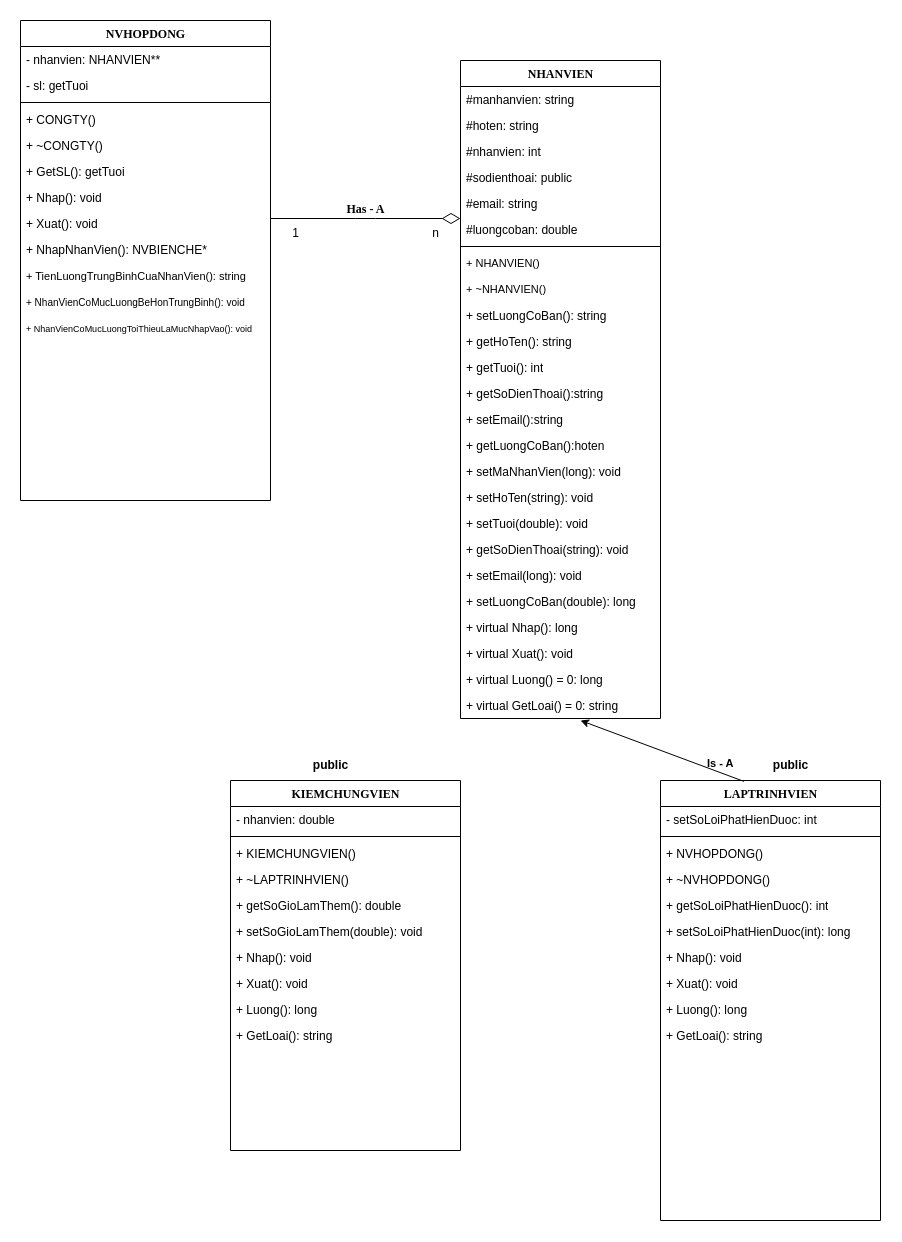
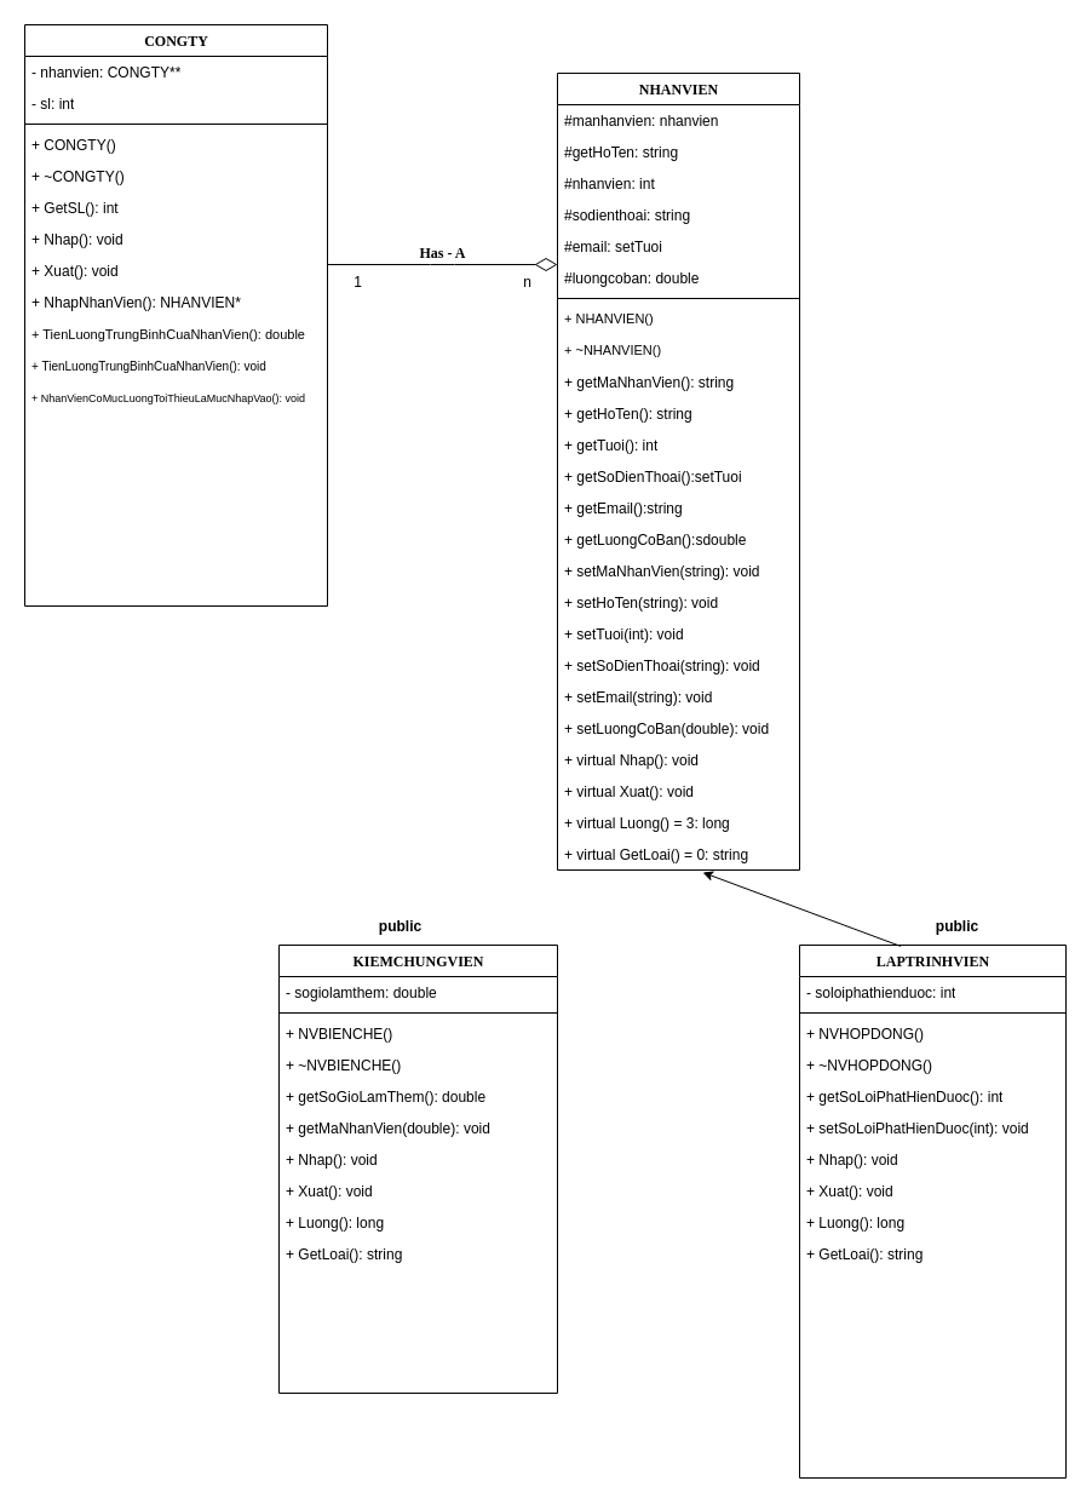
- <mxCell id="2" value="NVHOPDONG" style="swimlane;html=1;fontStyle=1;align=center;verticalAlign=top;childLayout=stackLayout;horizontal=1;startSize=26;horizontalStack=0;resizeParent=1;resizeLast=0;collapsible=1;marginBottom=0;swimlaneFillColor=#ffffff;rounded=0;shadow=0;comic=0;labelBackgroundColor=default;strokeWidth=1;fillColor=none;fontFamily=Verdana;fontSize=12" vertex="1" parent="1"><mxGeometry width="250" height="480" as="geometry" x="20" y="20" /></mxCell>
+ <mxCell id="2" value="CONGTY" style="swimlane;html=1;fontStyle=1;align=center;verticalAlign=top;childLayout=stackLayout;horizontal=1;startSize=26;horizontalStack=0;resizeParent=1;resizeLast=0;collapsible=1;marginBottom=0;swimlaneFillColor=#ffffff;rounded=0;shadow=0;comic=0;labelBackgroundColor=default;strokeWidth=1;fillColor=none;fontFamily=Verdana;fontSize=12" vertex="1" parent="1"><mxGeometry width="250" height="480" as="geometry" x="20" y="20" /></mxCell>
- <mxCell id="3" value="- nhanvien: NHANVIEN**" style="text;html=1;strokeColor=none;fillColor=none;align=left;verticalAlign=top;spacingLeft=4;spacingRight=4;whiteSpace=wrap;overflow=hidden;rotatable=0;points=[[0,0.5],[1,0.5]];portConstraint=eastwest;" vertex="1" parent="2"><mxGeometry y="26" width="250" height="26" as="geometry" /></mxCell>
+ <mxCell id="3" value="- nhanvien: CONGTY**" style="text;html=1;strokeColor=none;fillColor=none;align=left;verticalAlign=top;spacingLeft=4;spacingRight=4;whiteSpace=wrap;overflow=hidden;rotatable=0;points=[[0,0.5],[1,0.5]];portConstraint=eastwest;" vertex="1" parent="2"><mxGeometry y="26" width="250" height="26" as="geometry" /></mxCell>
- <mxCell id="4" value="- sl: getTuoi" style="text;html=1;strokeColor=none;fillColor=none;align=left;verticalAlign=top;spacingLeft=4;spacingRight=4;whiteSpace=wrap;overflow=hidden;rotatable=0;points=[[0,0.5],[1,0.5]];portConstraint=eastwest;" vertex="1" parent="2"><mxGeometry y="52" width="250" height="26" as="geometry" /></mxCell>
+ <mxCell id="4" value="- sl: int" style="text;html=1;strokeColor=none;fillColor=none;align=left;verticalAlign=top;spacingLeft=4;spacingRight=4;whiteSpace=wrap;overflow=hidden;rotatable=0;points=[[0,0.5],[1,0.5]];portConstraint=eastwest;" vertex="1" parent="2"><mxGeometry y="52" width="250" height="26" as="geometry" /></mxCell>
- <mxCell id="16" value="#manhanvien: string" style="text;html=1;strokeColor=none;fillColor=none;align=left;verticalAlign=top;spacingLeft=4;spacingRight=4;whiteSpace=wrap;overflow=hidden;rotatable=0;points=[[0,0.5],[1,0.5]];portConstraint=eastwest;fontSize=12;" vertex="1" parent="15"><mxGeometry y="26" width="200" height="26" as="geometry" /></mxCell>
+ <mxCell id="16" value="#manhanvien: nhanvien" style="text;html=1;strokeColor=none;fillColor=none;align=left;verticalAlign=top;spacingLeft=4;spacingRight=4;whiteSpace=wrap;overflow=hidden;rotatable=0;points=[[0,0.5],[1,0.5]];portConstraint=eastwest;fontSize=12;" vertex="1" parent="15"><mxGeometry y="26" width="200" height="26" as="geometry" /></mxCell>
- <mxCell id="17" value="#hoten: string" style="text;html=1;strokeColor=none;fillColor=none;align=left;verticalAlign=top;spacingLeft=4;spacingRight=4;whiteSpace=wrap;overflow=hidden;rotatable=0;points=[[0,0.5],[1,0.5]];portConstraint=eastwest;fontSize=12;" vertex="1" parent="15"><mxGeometry y="52" width="200" height="26" as="geometry" /></mxCell>
+ <mxCell id="17" value="#getHoTen: string" style="text;html=1;strokeColor=none;fillColor=none;align=left;verticalAlign=top;spacingLeft=4;spacingRight=4;whiteSpace=wrap;overflow=hidden;rotatable=0;points=[[0,0.5],[1,0.5]];portConstraint=eastwest;fontSize=12;" vertex="1" parent="15"><mxGeometry y="52" width="200" height="26" as="geometry" /></mxCell>
- <mxCell id="8" value="+ GetSL(): getTuoi" style="text;html=1;strokeColor=none;fillColor=none;align=left;verticalAlign=top;spacingLeft=4;spacingRight=4;whiteSpace=wrap;overflow=hidden;rotatable=0;points=[[0,0.5],[1,0.5]];portConstraint=eastwest;" vertex="1" parent="2"><mxGeometry y="138" width="250" height="26" as="geometry" /></mxCell>
+ <mxCell id="8" value="+ GetSL(): int" style="text;html=1;strokeColor=none;fillColor=none;align=left;verticalAlign=top;spacingLeft=4;spacingRight=4;whiteSpace=wrap;overflow=hidden;rotatable=0;points=[[0,0.5],[1,0.5]];portConstraint=eastwest;" vertex="1" parent="2"><mxGeometry y="138" width="250" height="26" as="geometry" /></mxCell>
- <mxCell id="19" value="#sodienthoai: public" style="text;html=1;strokeColor=none;fillColor=none;align=left;verticalAlign=top;spacingLeft=4;spacingRight=4;whiteSpace=wrap;overflow=hidden;rotatable=0;points=[[0,0.5],[1,0.5]];portConstraint=eastwest;fontSize=12;" vertex="1" parent="15"><mxGeometry y="104" width="200" height="26" as="geometry" /></mxCell>
+ <mxCell id="19" value="#sodienthoai: string" style="text;html=1;strokeColor=none;fillColor=none;align=left;verticalAlign=top;spacingLeft=4;spacingRight=4;whiteSpace=wrap;overflow=hidden;rotatable=0;points=[[0,0.5],[1,0.5]];portConstraint=eastwest;fontSize=12;" vertex="1" parent="15"><mxGeometry y="104" width="200" height="26" as="geometry" /></mxCell>
- <mxCell id="20" value="#email: string" style="text;html=1;strokeColor=none;fillColor=none;align=left;verticalAlign=top;spacingLeft=4;spacingRight=4;whiteSpace=wrap;overflow=hidden;rotatable=0;points=[[0,0.5],[1,0.5]];portConstraint=eastwest;fontSize=12;" vertex="1" parent="15"><mxGeometry y="130" width="200" height="26" as="geometry" /></mxCell>
+ <mxCell id="20" value="#email: setTuoi" style="text;html=1;strokeColor=none;fillColor=none;align=left;verticalAlign=top;spacingLeft=4;spacingRight=4;whiteSpace=wrap;overflow=hidden;rotatable=0;points=[[0,0.5],[1,0.5]];portConstraint=eastwest;fontSize=12;" vertex="1" parent="15"><mxGeometry y="130" width="200" height="26" as="geometry" /></mxCell>
- <mxCell id="11" value="+ NhapNhanVien(): NVBIENCHE*&amp;nbsp;" style="text;html=1;strokeColor=none;fillColor=none;align=left;verticalAlign=top;spacingLeft=4;spacingRight=4;whiteSpace=wrap;overflow=hidden;rotatable=0;points=[[0,0.5],[1,0.5]];portConstraint=eastwest;" vertex="1" parent="2"><mxGeometry y="216" width="250" height="26" as="geometry" /></mxCell>
+ <mxCell id="11" value="+ NhapNhanVien(): NHANVIEN*&amp;nbsp;" style="text;html=1;strokeColor=none;fillColor=none;align=left;verticalAlign=top;spacingLeft=4;spacingRight=4;whiteSpace=wrap;overflow=hidden;rotatable=0;points=[[0,0.5],[1,0.5]];portConstraint=eastwest;" vertex="1" parent="2"><mxGeometry y="216" width="250" height="26" as="geometry" /></mxCell>
- <mxCell id="12" value="&lt;font style=&quot;font-size: 11px;&quot;&gt;+ TienLuongTrungBinhCuaNhanVien(): string&lt;/font&gt;" style="text;html=1;strokeColor=none;fillColor=none;align=left;verticalAlign=top;spacingLeft=4;spacingRight=4;whiteSpace=wrap;overflow=hidden;rotatable=0;points=[[0,0.5],[1,0.5]];portConstraint=eastwest;" vertex="1" parent="2"><mxGeometry y="242" width="250" height="26" as="geometry" /></mxCell>
+ <mxCell id="12" value="&lt;font style=&quot;font-size: 11px;&quot;&gt;+ TienLuongTrungBinhCuaNhanVien(): double&lt;/font&gt;" style="text;html=1;strokeColor=none;fillColor=none;align=left;verticalAlign=top;spacingLeft=4;spacingRight=4;whiteSpace=wrap;overflow=hidden;rotatable=0;points=[[0,0.5],[1,0.5]];portConstraint=eastwest;" vertex="1" parent="2"><mxGeometry y="242" width="250" height="26" as="geometry" /></mxCell>
- <mxCell id="13" value="&lt;font style=&quot;font-size: 10px;&quot;&gt;+ NhanVienCoMucLuongBeHonTrungBinh(): void&lt;/font&gt;" style="text;html=1;strokeColor=none;fillColor=none;align=left;verticalAlign=top;spacingLeft=4;spacingRight=4;whiteSpace=wrap;overflow=hidden;rotatable=0;points=[[0,0.5],[1,0.5]];portConstraint=eastwest;" vertex="1" parent="2"><mxGeometry y="268" width="250" height="26" as="geometry" /></mxCell>
+ <mxCell id="13" value="&lt;font style=&quot;font-size: 10px;&quot;&gt;+ TienLuongTrungBinhCuaNhanVien(): void&lt;/font&gt;" style="text;html=1;strokeColor=none;fillColor=none;align=left;verticalAlign=top;spacingLeft=4;spacingRight=4;whiteSpace=wrap;overflow=hidden;rotatable=0;points=[[0,0.5],[1,0.5]];portConstraint=eastwest;" vertex="1" parent="2"><mxGeometry y="268" width="250" height="26" as="geometry" /></mxCell>
- <mxCell id="25" value="+ setLuongCoBan(): string" style="text;html=1;strokeColor=none;fillColor=none;align=left;verticalAlign=top;spacingLeft=4;spacingRight=4;whiteSpace=wrap;overflow=hidden;rotatable=0;points=[[0,0.5],[1,0.5]];portConstraint=eastwest;fontSize=12;" vertex="1" parent="15"><mxGeometry y="242" width="200" height="26" as="geometry" /></mxCell>
+ <mxCell id="25" value="+ getMaNhanVien(): string" style="text;html=1;strokeColor=none;fillColor=none;align=left;verticalAlign=top;spacingLeft=4;spacingRight=4;whiteSpace=wrap;overflow=hidden;rotatable=0;points=[[0,0.5],[1,0.5]];portConstraint=eastwest;fontSize=12;" vertex="1" parent="15"><mxGeometry y="242" width="200" height="26" as="geometry" /></mxCell>
- <mxCell id="28" value="&lt;font style=&quot;font-size: 12px;&quot;&gt;+ getSoDienThoai():string&lt;/font&gt;" style="text;html=1;strokeColor=none;fillColor=none;align=left;verticalAlign=top;spacingLeft=4;spacingRight=4;whiteSpace=wrap;overflow=hidden;rotatable=0;points=[[0,0.5],[1,0.5]];portConstraint=eastwest;fontSize=12;" vertex="1" parent="15"><mxGeometry y="320" width="200" height="26" as="geometry" /></mxCell>
+ <mxCell id="28" value="&lt;font style=&quot;font-size: 12px;&quot;&gt;+ getSoDienThoai():setTuoi&lt;/font&gt;" style="text;html=1;strokeColor=none;fillColor=none;align=left;verticalAlign=top;spacingLeft=4;spacingRight=4;whiteSpace=wrap;overflow=hidden;rotatable=0;points=[[0,0.5],[1,0.5]];portConstraint=eastwest;fontSize=12;" vertex="1" parent="15"><mxGeometry y="320" width="200" height="26" as="geometry" /></mxCell>
- <mxCell id="29" value="&lt;font style=&quot;font-size: 12px;&quot;&gt;+ setEmail():string&lt;/font&gt;" style="text;html=1;strokeColor=none;fillColor=none;align=left;verticalAlign=top;spacingLeft=4;spacingRight=4;whiteSpace=wrap;overflow=hidden;rotatable=0;points=[[0,0.5],[1,0.5]];portConstraint=eastwest;fontSize=12;" vertex="1" parent="15"><mxGeometry y="346" width="200" height="26" as="geometry" /></mxCell>
+ <mxCell id="29" value="&lt;font style=&quot;font-size: 12px;&quot;&gt;+ getEmail():string&lt;/font&gt;" style="text;html=1;strokeColor=none;fillColor=none;align=left;verticalAlign=top;spacingLeft=4;spacingRight=4;whiteSpace=wrap;overflow=hidden;rotatable=0;points=[[0,0.5],[1,0.5]];portConstraint=eastwest;fontSize=12;" vertex="1" parent="15"><mxGeometry y="346" width="200" height="26" as="geometry" /></mxCell>
- <mxCell id="30" value="&lt;font style=&quot;font-size: 12px;&quot;&gt;+ getLuongCoBan():hoten&lt;/font&gt;" style="text;html=1;strokeColor=none;fillColor=none;align=left;verticalAlign=top;spacingLeft=4;spacingRight=4;whiteSpace=wrap;overflow=hidden;rotatable=0;points=[[0,0.5],[1,0.5]];portConstraint=eastwest;fontSize=12;" vertex="1" parent="15"><mxGeometry y="372" width="200" height="26" as="geometry" /></mxCell>
+ <mxCell id="30" value="&lt;font style=&quot;font-size: 12px;&quot;&gt;+ getLuongCoBan():sdouble&lt;/font&gt;" style="text;html=1;strokeColor=none;fillColor=none;align=left;verticalAlign=top;spacingLeft=4;spacingRight=4;whiteSpace=wrap;overflow=hidden;rotatable=0;points=[[0,0.5],[1,0.5]];portConstraint=eastwest;fontSize=12;" vertex="1" parent="15"><mxGeometry y="372" width="200" height="26" as="geometry" /></mxCell>
- <mxCell id="31" value="&lt;font style=&quot;font-size: 12px;&quot;&gt;+ setMaNhanVien(long)&lt;/font&gt;: void" style="text;html=1;strokeColor=none;fillColor=none;align=left;verticalAlign=top;spacingLeft=4;spacingRight=4;whiteSpace=wrap;overflow=hidden;rotatable=0;points=[[0,0.5],[1,0.5]];portConstraint=eastwest;fontSize=12;" vertex="1" parent="15"><mxGeometry y="398" width="200" height="26" as="geometry" /></mxCell>
+ <mxCell id="31" value="&lt;font style=&quot;font-size: 12px;&quot;&gt;+ setMaNhanVien(string)&lt;/font&gt;: void" style="text;html=1;strokeColor=none;fillColor=none;align=left;verticalAlign=top;spacingLeft=4;spacingRight=4;whiteSpace=wrap;overflow=hidden;rotatable=0;points=[[0,0.5],[1,0.5]];portConstraint=eastwest;fontSize=12;" vertex="1" parent="15"><mxGeometry y="398" width="200" height="26" as="geometry" /></mxCell>
- <mxCell id="33" value="&lt;font style=&quot;font-size: 12px;&quot;&gt;+ setTuoi(double)&lt;/font&gt;: void" style="text;html=1;strokeColor=none;fillColor=none;align=left;verticalAlign=top;spacingLeft=4;spacingRight=4;whiteSpace=wrap;overflow=hidden;rotatable=0;points=[[0,0.5],[1,0.5]];portConstraint=eastwest;fontSize=12;" vertex="1" parent="15"><mxGeometry y="450" width="200" height="26" as="geometry" /></mxCell>
+ <mxCell id="33" value="&lt;font style=&quot;font-size: 12px;&quot;&gt;+ setTuoi(int)&lt;/font&gt;: void" style="text;html=1;strokeColor=none;fillColor=none;align=left;verticalAlign=top;spacingLeft=4;spacingRight=4;whiteSpace=wrap;overflow=hidden;rotatable=0;points=[[0,0.5],[1,0.5]];portConstraint=eastwest;fontSize=12;" vertex="1" parent="15"><mxGeometry y="450" width="200" height="26" as="geometry" /></mxCell>
- <mxCell id="34" value="&lt;font style=&quot;font-size: 12px;&quot;&gt;+ getSoDienThoai(string)&lt;/font&gt;: void" style="text;html=1;strokeColor=none;fillColor=none;align=left;verticalAlign=top;spacingLeft=4;spacingRight=4;whiteSpace=wrap;overflow=hidden;rotatable=0;points=[[0,0.5],[1,0.5]];portConstraint=eastwest;fontSize=12;" vertex="1" parent="15"><mxGeometry y="476" width="200" height="26" as="geometry" /></mxCell>
+ <mxCell id="34" value="&lt;font style=&quot;font-size: 12px;&quot;&gt;+ setSoDienThoai(string)&lt;/font&gt;: void" style="text;html=1;strokeColor=none;fillColor=none;align=left;verticalAlign=top;spacingLeft=4;spacingRight=4;whiteSpace=wrap;overflow=hidden;rotatable=0;points=[[0,0.5],[1,0.5]];portConstraint=eastwest;fontSize=12;" vertex="1" parent="15"><mxGeometry y="476" width="200" height="26" as="geometry" /></mxCell>
- <mxCell id="35" value="&lt;font style=&quot;font-size: 12px;&quot;&gt;+ setEmail(long)&lt;/font&gt;: void" style="text;html=1;strokeColor=none;fillColor=none;align=left;verticalAlign=top;spacingLeft=4;spacingRight=4;whiteSpace=wrap;overflow=hidden;rotatable=0;points=[[0,0.5],[1,0.5]];portConstraint=eastwest;fontSize=12;" vertex="1" parent="15"><mxGeometry y="502" width="200" height="26" as="geometry" /></mxCell>
+ <mxCell id="35" value="&lt;font style=&quot;font-size: 12px;&quot;&gt;+ setEmail(string)&lt;/font&gt;: void" style="text;html=1;strokeColor=none;fillColor=none;align=left;verticalAlign=top;spacingLeft=4;spacingRight=4;whiteSpace=wrap;overflow=hidden;rotatable=0;points=[[0,0.5],[1,0.5]];portConstraint=eastwest;fontSize=12;" vertex="1" parent="15"><mxGeometry y="502" width="200" height="26" as="geometry" /></mxCell>
- <mxCell id="36" value="&lt;font style=&quot;font-size: 12px;&quot;&gt;+ setLuongCoBan(double)&lt;/font&gt;: long" style="text;html=1;strokeColor=none;fillColor=none;align=left;verticalAlign=top;spacingLeft=4;spacingRight=4;whiteSpace=wrap;overflow=hidden;rotatable=0;points=[[0,0.5],[1,0.5]];portConstraint=eastwest;fontSize=12;" vertex="1" parent="15"><mxGeometry y="528" width="200" height="26" as="geometry" /></mxCell>
+ <mxCell id="36" value="&lt;font style=&quot;font-size: 12px;&quot;&gt;+ setLuongCoBan(double)&lt;/font&gt;: void" style="text;html=1;strokeColor=none;fillColor=none;align=left;verticalAlign=top;spacingLeft=4;spacingRight=4;whiteSpace=wrap;overflow=hidden;rotatable=0;points=[[0,0.5],[1,0.5]];portConstraint=eastwest;fontSize=12;" vertex="1" parent="15"><mxGeometry y="528" width="200" height="26" as="geometry" /></mxCell>
- <mxCell id="37" value="+ virtual Nhap(): long&lt;br&gt;" style="text;html=1;strokeColor=none;fillColor=none;align=left;verticalAlign=top;spacingLeft=4;spacingRight=4;whiteSpace=wrap;overflow=hidden;rotatable=0;points=[[0,0.5],[1,0.5]];portConstraint=eastwest;" vertex="1" parent="15"><mxGeometry y="554" width="200" height="26" as="geometry" /></mxCell>
+ <mxCell id="37" value="+ virtual Nhap(): void&lt;br&gt;" style="text;html=1;strokeColor=none;fillColor=none;align=left;verticalAlign=top;spacingLeft=4;spacingRight=4;whiteSpace=wrap;overflow=hidden;rotatable=0;points=[[0,0.5],[1,0.5]];portConstraint=eastwest;" vertex="1" parent="15"><mxGeometry y="554" width="200" height="26" as="geometry" /></mxCell>
- <mxCell id="39" value="+ virtual Luong() = 0: long" style="text;html=1;strokeColor=none;fillColor=none;align=left;verticalAlign=top;spacingLeft=4;spacingRight=4;whiteSpace=wrap;overflow=hidden;rotatable=0;points=[[0,0.5],[1,0.5]];portConstraint=eastwest;" vertex="1" parent="15"><mxGeometry y="606" width="200" height="26" as="geometry" /></mxCell>
+ <mxCell id="39" value="+ virtual Luong() = 3: long" style="text;html=1;strokeColor=none;fillColor=none;align=left;verticalAlign=top;spacingLeft=4;spacingRight=4;whiteSpace=wrap;overflow=hidden;rotatable=0;points=[[0,0.5],[1,0.5]];portConstraint=eastwest;" vertex="1" parent="15"><mxGeometry y="606" width="200" height="26" as="geometry" /></mxCell>
- <mxCell id="69" value="&lt;b style=&quot;font-size: 11px;&quot;&gt;Is - A&lt;/b&gt;" style="text;html=1;align=left;verticalAlign=middle;resizable=0;points=[];autosize=1;strokeColor=none;fillColor=none;fontSize=11;labelPosition=right;verticalLabelPosition=middle;" vertex="1" parent="1"><mxGeometry x="655" y="748" width="50" height="30" as="geometry" /></mxCell>
- <mxCell id="42" value="- nhanvien: double" style="text;html=1;strokeColor=none;fillColor=none;align=left;verticalAlign=top;spacingLeft=4;spacingRight=4;whiteSpace=wrap;overflow=hidden;rotatable=0;points=[[0,0.5],[1,0.5]];portConstraint=eastwest;" vertex="1" parent="41"><mxGeometry y="26" width="230" height="26" as="geometry" /></mxCell>
+ <mxCell id="42" value="- sogiolamthem: double" style="text;html=1;strokeColor=none;fillColor=none;align=left;verticalAlign=top;spacingLeft=4;spacingRight=4;whiteSpace=wrap;overflow=hidden;rotatable=0;points=[[0,0.5],[1,0.5]];portConstraint=eastwest;" vertex="1" parent="41"><mxGeometry y="26" width="230" height="26" as="geometry" /></mxCell>
- <mxCell id="53" value="- setSoLoiPhatHienDuoc: int" style="text;html=1;strokeColor=none;fillColor=none;align=left;verticalAlign=top;spacingLeft=4;spacingRight=4;whiteSpace=wrap;overflow=hidden;rotatable=0;points=[[0,0.5],[1,0.5]];portConstraint=eastwest;" vertex="1" parent="52"><mxGeometry y="26" width="220" height="26" as="geometry" /></mxCell>
+ <mxCell id="53" value="- soloiphathienduoc: int" style="text;html=1;strokeColor=none;fillColor=none;align=left;verticalAlign=top;spacingLeft=4;spacingRight=4;whiteSpace=wrap;overflow=hidden;rotatable=0;points=[[0,0.5],[1,0.5]];portConstraint=eastwest;" vertex="1" parent="52"><mxGeometry y="26" width="220" height="26" as="geometry" /></mxCell>
- <mxCell id="44" value="+ KIEMCHUNGVIEN()&lt;br&gt;" style="text;html=1;strokeColor=none;fillColor=none;align=left;verticalAlign=top;spacingLeft=4;spacingRight=4;whiteSpace=wrap;overflow=hidden;rotatable=0;points=[[0,0.5],[1,0.5]];portConstraint=eastwest;" vertex="1" parent="41"><mxGeometry y="60" width="230" height="26" as="geometry" /></mxCell>
+ <mxCell id="44" value="+ NVBIENCHE()&lt;br&gt;" style="text;html=1;strokeColor=none;fillColor=none;align=left;verticalAlign=top;spacingLeft=4;spacingRight=4;whiteSpace=wrap;overflow=hidden;rotatable=0;points=[[0,0.5],[1,0.5]];portConstraint=eastwest;" vertex="1" parent="41"><mxGeometry y="60" width="230" height="26" as="geometry" /></mxCell>
- <mxCell id="45" value="+ ~LAPTRINHVIEN()" style="text;html=1;strokeColor=none;fillColor=none;align=left;verticalAlign=top;spacingLeft=4;spacingRight=4;whiteSpace=wrap;overflow=hidden;rotatable=0;points=[[0,0.5],[1,0.5]];portConstraint=eastwest;" vertex="1" parent="41"><mxGeometry y="86" width="230" height="26" as="geometry" /></mxCell>
+ <mxCell id="45" value="+ ~NVBIENCHE()" style="text;html=1;strokeColor=none;fillColor=none;align=left;verticalAlign=top;spacingLeft=4;spacingRight=4;whiteSpace=wrap;overflow=hidden;rotatable=0;points=[[0,0.5],[1,0.5]];portConstraint=eastwest;" vertex="1" parent="41"><mxGeometry y="86" width="230" height="26" as="geometry" /></mxCell>
- <mxCell id="47" value="+ setSoGioLamThem(double): void" style="text;html=1;strokeColor=none;fillColor=none;align=left;verticalAlign=top;spacingLeft=4;spacingRight=4;whiteSpace=wrap;overflow=hidden;rotatable=0;points=[[0,0.5],[1,0.5]];portConstraint=eastwest;" vertex="1" parent="41"><mxGeometry y="138" width="230" height="26" as="geometry" /></mxCell>
+ <mxCell id="47" value="+ getMaNhanVien(double): void" style="text;html=1;strokeColor=none;fillColor=none;align=left;verticalAlign=top;spacingLeft=4;spacingRight=4;whiteSpace=wrap;overflow=hidden;rotatable=0;points=[[0,0.5],[1,0.5]];portConstraint=eastwest;" vertex="1" parent="41"><mxGeometry y="138" width="230" height="26" as="geometry" /></mxCell>
- <mxCell id="58" value="+ setSoLoiPhatHienDuoc(int): long" style="text;html=1;strokeColor=none;fillColor=none;align=left;verticalAlign=top;spacingLeft=4;spacingRight=4;whiteSpace=wrap;overflow=hidden;rotatable=0;points=[[0,0.5],[1,0.5]];portConstraint=eastwest;" vertex="1" parent="52"><mxGeometry y="138" width="220" height="26" as="geometry" /></mxCell>
+ <mxCell id="58" value="+ setSoLoiPhatHienDuoc(int): void" style="text;html=1;strokeColor=none;fillColor=none;align=left;verticalAlign=top;spacingLeft=4;spacingRight=4;whiteSpace=wrap;overflow=hidden;rotatable=0;points=[[0,0.5],[1,0.5]];portConstraint=eastwest;" vertex="1" parent="52"><mxGeometry y="138" width="220" height="26" as="geometry" /></mxCell>
